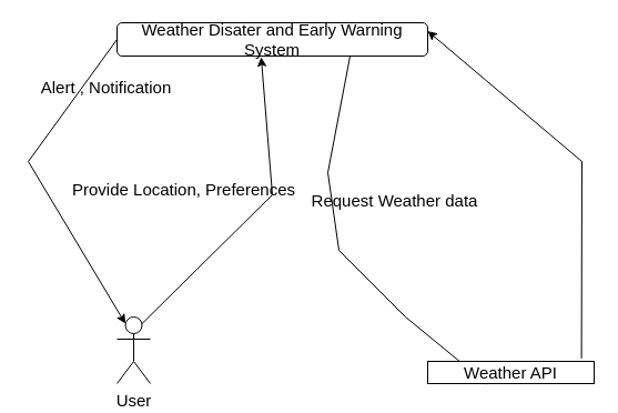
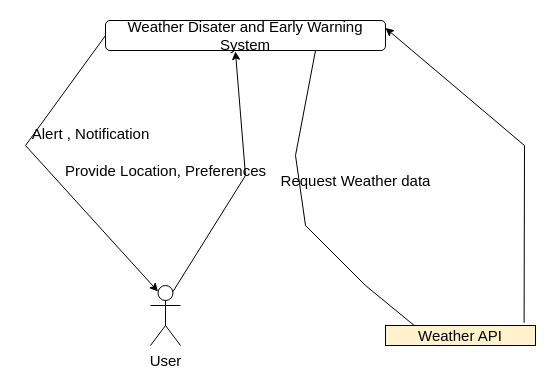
- <mxCell id="8" value="Alert , Notification" style="text;html=1;align=center;verticalAlign=middle;resizable=0;points=[];autosize=1;strokeColor=none;fillColor=none;fontSize=15;" parent="1" vertex="1"><mxGeometry x="25" y="63" width="140" height="30" as="geometry" /></mxCell>
+ <mxCell id="8" value="Alert , Notification" style="text;html=1;align=center;verticalAlign=middle;resizable=0;points=[];autosize=1;strokeColor=none;fillColor=none;fontSize=15;" parent="1" vertex="1"><mxGeometry x="20" y="118" width="140" height="30" as="geometry" /></mxCell>
- <mxCell id="4" value="User" style="shape=umlActor;verticalLabelPosition=bottom;verticalAlign=top;html=1;fontSize=15;" parent="1" vertex="1"><mxGeometry x="105" y="285" width="30" height="60" as="geometry" /></mxCell>
+ <mxCell id="4" value="User" style="shape=umlActor;verticalLabelPosition=bottom;verticalAlign=top;html=1;fontSize=15;" parent="1" vertex="1"><mxGeometry x="150" y="285" width="30" height="60" as="geometry" /></mxCell>
- <mxCell id="11" value="Weather API" style="rounded=0;whiteSpace=wrap;html=1;fontSize=15;" parent="1" vertex="1"><mxGeometry x="385" y="325" width="150" height="20" as="geometry" /></mxCell>
+ <mxCell id="11" value="Weather API" style="rounded=0;whiteSpace=wrap;html=1;fontSize=15;fillColor=#fff2cc;" parent="1" vertex="1"><mxGeometry x="385" y="325" width="150" height="20" as="geometry" /></mxCell>
